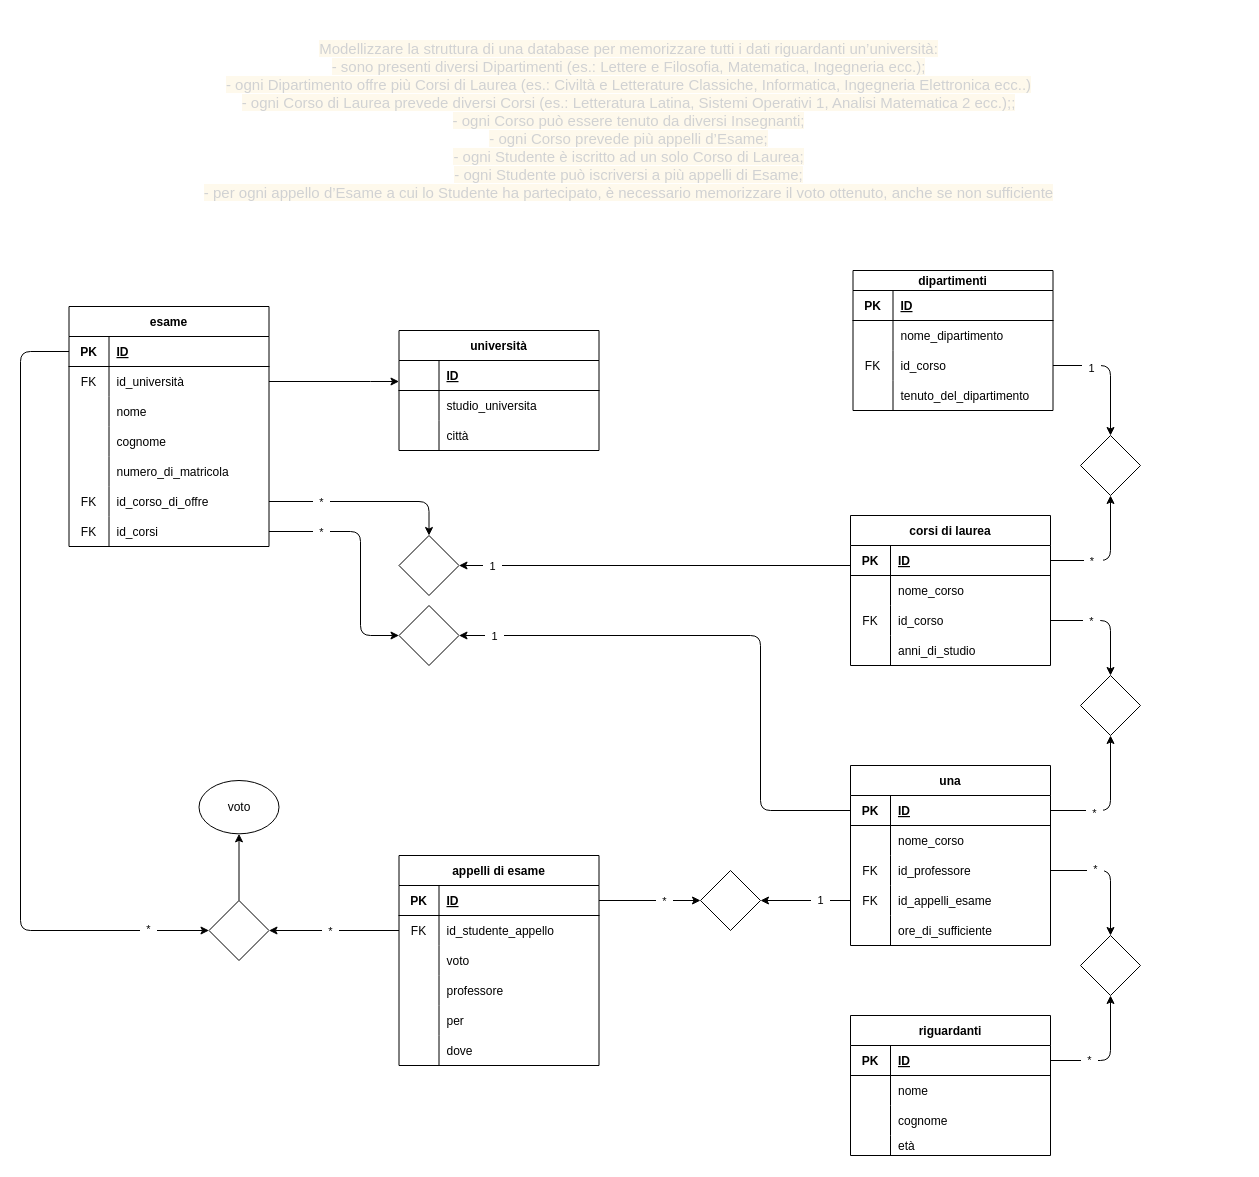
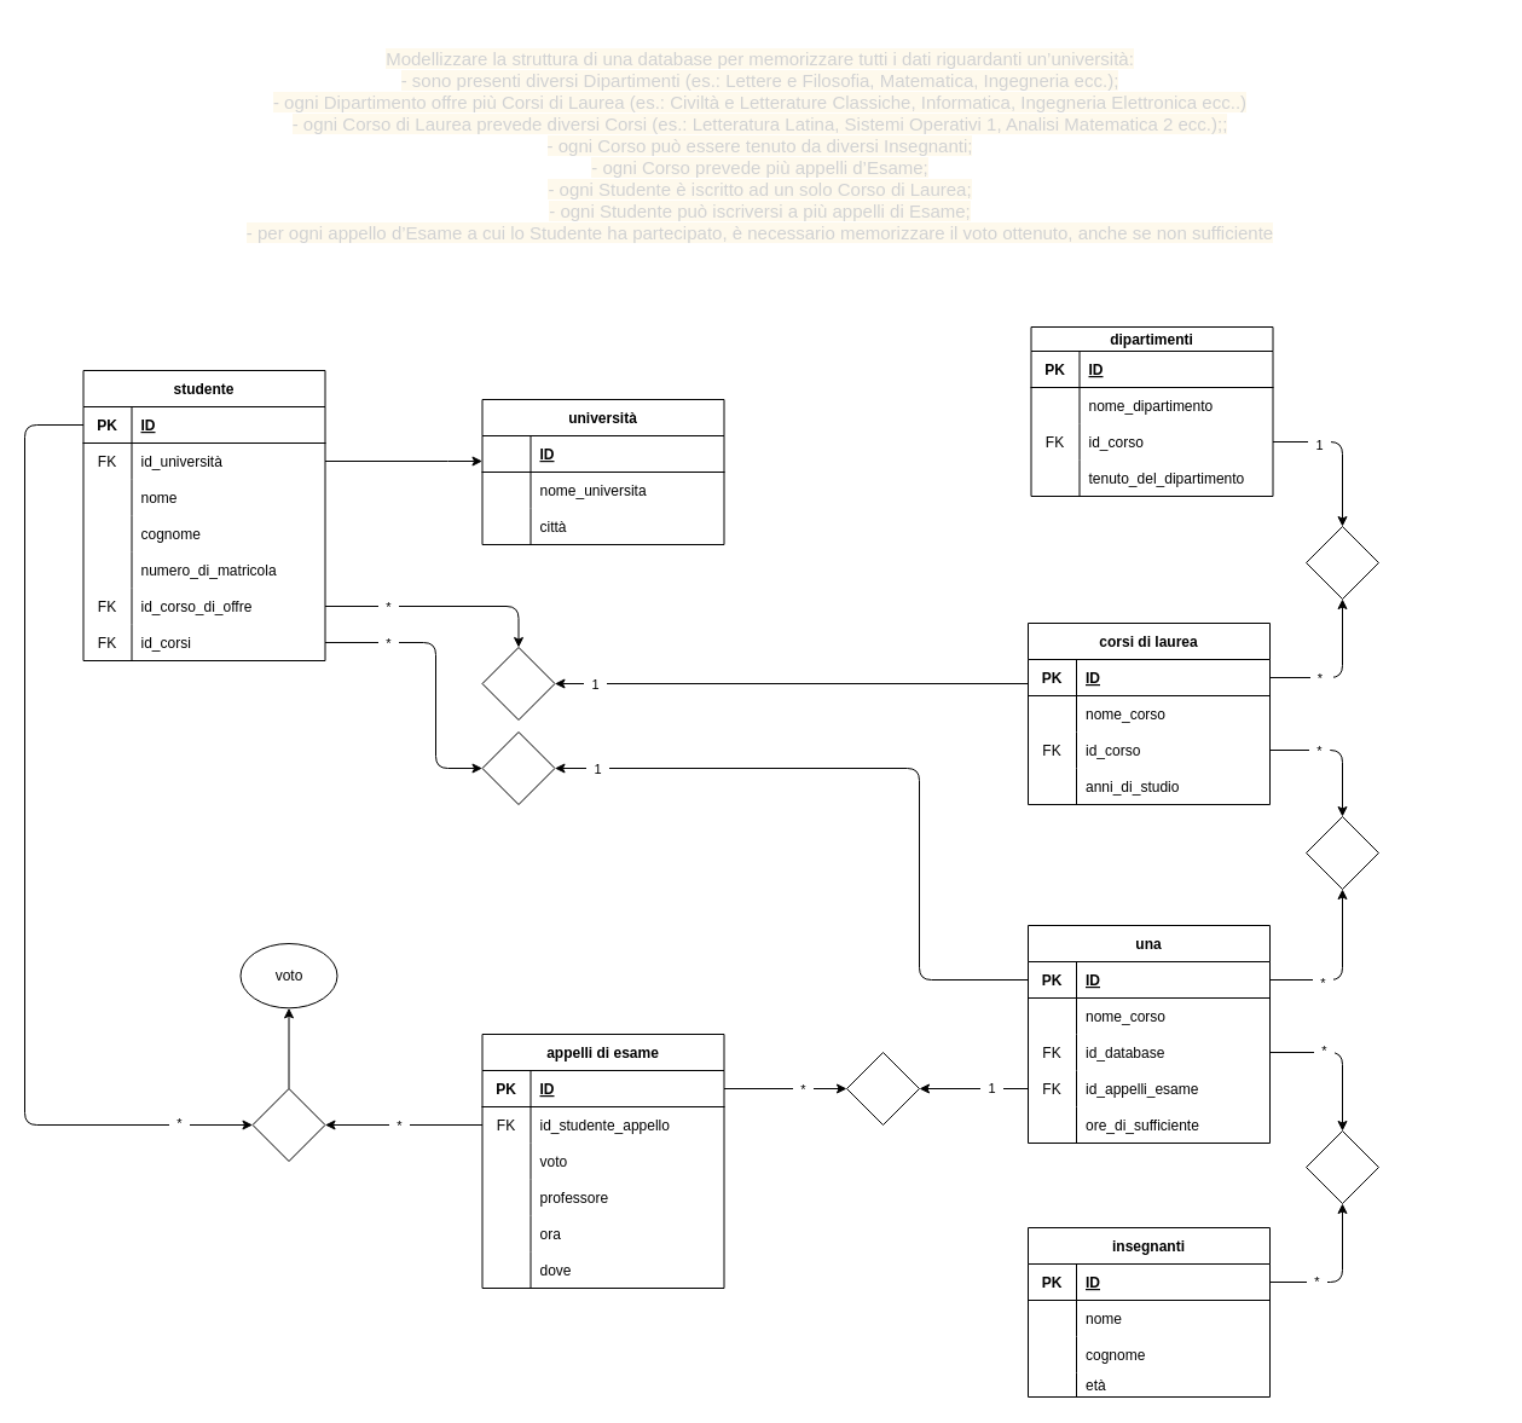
- <mxCell id="71" value="esame" style="shape=table;startSize=30;container=1;collapsible=1;childLayout=tableLayout;fixedRows=1;rowLines=0;fontStyle=1;align=center;resizeLast=1;" parent="1" vertex="1"><mxGeometry x="68.5" y="306" width="200" height="240" as="geometry" /></mxCell>
+ <mxCell id="71" value="studente" style="shape=table;startSize=30;container=1;collapsible=1;childLayout=tableLayout;fixedRows=1;rowLines=0;fontStyle=1;align=center;resizeLast=1;" parent="1" vertex="1"><mxGeometry x="68.5" y="306" width="200" height="240" as="geometry" /></mxCell>
- <mxCell id="9" value="studio_universita" style="shape=partialRectangle;connectable=0;fillColor=none;top=0;left=0;bottom=0;right=0;align=left;spacingLeft=6;overflow=hidden;" parent="7" vertex="1"><mxGeometry x="40" width="160" height="30" as="geometry"><mxRectangle width="160" height="30" as="alternateBounds" /></mxGeometry></mxCell>
+ <mxCell id="9" value="nome_universita" style="shape=partialRectangle;connectable=0;fillColor=none;top=0;left=0;bottom=0;right=0;align=left;spacingLeft=6;overflow=hidden;" parent="7" vertex="1"><mxGeometry x="40" width="160" height="30" as="geometry"><mxRectangle width="160" height="30" as="alternateBounds" /></mxGeometry></mxCell>
- <mxCell id="113" value="id_professore" style="shape=partialRectangle;connectable=0;fillColor=none;top=0;left=0;bottom=0;right=0;align=left;spacingLeft=6;overflow=hidden;" parent="111" vertex="1"><mxGeometry x="40" width="160" height="30" as="geometry"><mxRectangle width="160" height="30" as="alternateBounds" /></mxGeometry></mxCell>
+ <mxCell id="113" value="id_database" style="shape=partialRectangle;connectable=0;fillColor=none;top=0;left=0;bottom=0;right=0;align=left;spacingLeft=6;overflow=hidden;" parent="111" vertex="1"><mxGeometry x="40" width="160" height="30" as="geometry"><mxRectangle width="160" height="30" as="alternateBounds" /></mxGeometry></mxCell>
- <mxCell id="67" value="per" style="shape=partialRectangle;connectable=0;fillColor=none;top=0;left=0;bottom=0;right=0;align=left;spacingLeft=6;overflow=hidden;" parent="65" vertex="1"><mxGeometry x="40" width="160" height="30" as="geometry"><mxRectangle width="160" height="30" as="alternateBounds" /></mxGeometry></mxCell>
+ <mxCell id="67" value="ora" style="shape=partialRectangle;connectable=0;fillColor=none;top=0;left=0;bottom=0;right=0;align=left;spacingLeft=6;overflow=hidden;" parent="65" vertex="1"><mxGeometry x="40" width="160" height="30" as="geometry"><mxRectangle width="160" height="30" as="alternateBounds" /></mxGeometry></mxCell>
- <mxCell id="39" value="riguardanti" style="shape=table;startSize=30;container=1;collapsible=1;childLayout=tableLayout;fixedRows=1;rowLines=0;fontStyle=1;align=center;resizeLast=1;" parent="1" vertex="1"><mxGeometry x="850" y="1015" width="200" height="140" as="geometry" /></mxCell>
+ <mxCell id="39" value="insegnanti" style="shape=table;startSize=30;container=1;collapsible=1;childLayout=tableLayout;fixedRows=1;rowLines=0;fontStyle=1;align=center;resizeLast=1;" parent="1" vertex="1"><mxGeometry x="850" y="1015" width="200" height="140" as="geometry" /></mxCell>
